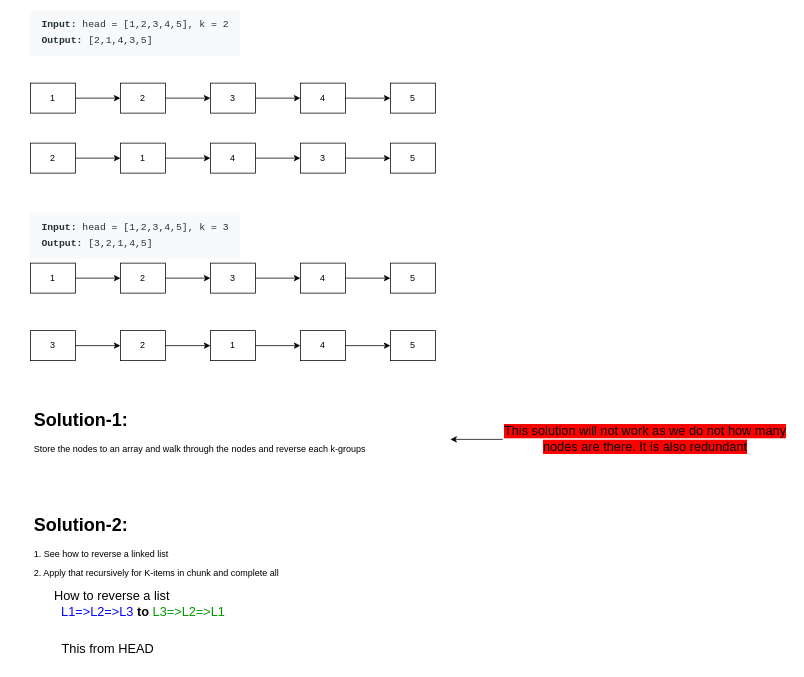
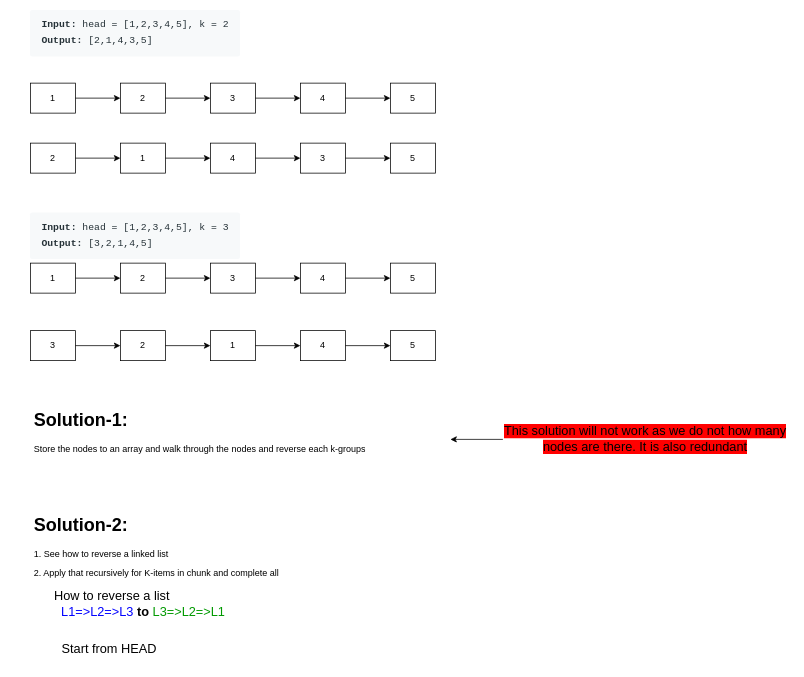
- <mxCell id="48" value="&lt;font color=&quot;#000000&quot;&gt;This from HEAD&lt;/font&gt;" style="text;html=1;strokeColor=none;fillColor=none;align=left;verticalAlign=middle;whiteSpace=wrap;rounded=0;labelBackgroundColor=#FFFFFF;fontSize=17;fontColor=#009900;" vertex="1" parent="1"><mxGeometry x="80" y="850" width="230" height="30" as="geometry" /></mxCell>
+ <mxCell id="48" value="&lt;font color=&quot;#000000&quot;&gt;Start from HEAD&lt;/font&gt;" style="text;html=1;strokeColor=none;fillColor=none;align=left;verticalAlign=middle;whiteSpace=wrap;rounded=0;labelBackgroundColor=#FFFFFF;fontSize=17;fontColor=#009900;" vertex="1" parent="1"><mxGeometry x="80" y="850" width="230" height="30" as="geometry" /></mxCell>
